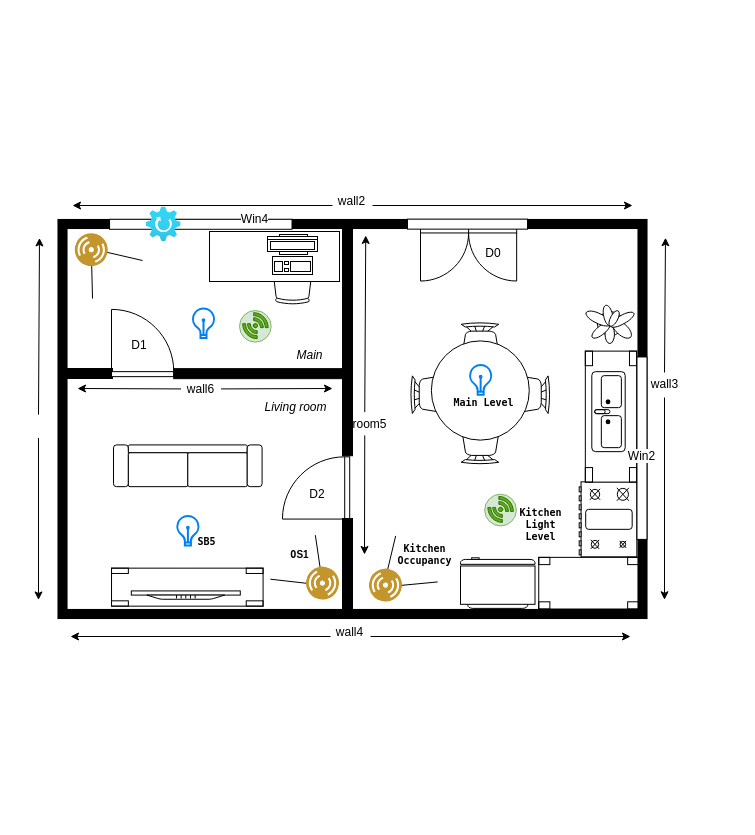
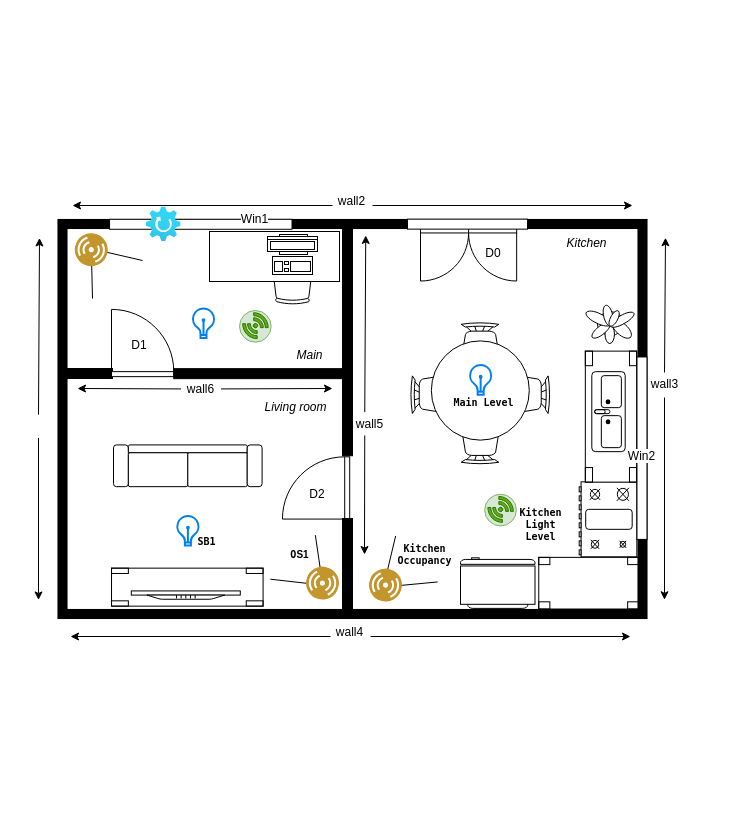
- <mxCell id="70" value="&lt;span style=&quot;background-color: rgb(255, 255, 255);&quot;&gt;Win4&lt;/span&gt;" style="text;html=1;strokeColor=none;fillColor=none;align=center;verticalAlign=middle;whiteSpace=wrap;rounded=0;fontSize=12;" parent="1" vertex="1"><mxGeometry x="230.74" y="206.4" width="47.26" height="25.05" as="geometry" /></mxCell>
+ <mxCell id="70" value="&lt;span style=&quot;background-color: rgb(255, 255, 255);&quot;&gt;Win1&lt;/span&gt;" style="text;html=1;strokeColor=none;fillColor=none;align=center;verticalAlign=middle;whiteSpace=wrap;rounded=0;fontSize=12;" parent="1" vertex="1"><mxGeometry x="230.74" y="206.4" width="47.26" height="25.05" as="geometry" /></mxCell>
+ <mxCell id="15" value="&lt;i&gt;Kitchen&lt;/i&gt;" style="text;html=1;strokeColor=none;fillColor=none;align=center;verticalAlign=middle;whiteSpace=wrap;rounded=0;fontSize=12;" parent="1" vertex="1"><mxGeometry x="540" y="230.555" width="93" height="25.051" as="geometry" /></mxCell>
- <mxCell id="88" value="room5" style="text;html=1;strokeColor=none;fillColor=none;align=center;verticalAlign=middle;whiteSpace=wrap;rounded=0;fontSize=12;" vertex="1" parent="87"><mxGeometry x="6" y="176.13" width="35" height="25.05" as="geometry" /></mxCell>
+ <mxCell id="88" value="wall5" style="text;html=1;strokeColor=none;fillColor=none;align=center;verticalAlign=middle;whiteSpace=wrap;rounded=0;fontSize=12;" vertex="1" parent="87"><mxGeometry x="6" y="176.13" width="35" height="25.05" as="geometry" /></mxCell>
- <mxCell id="38" value="&lt;pre style=&quot;font-size: 10px;&quot;&gt;&lt;b&gt;SB5&lt;/b&gt;&lt;/pre&gt;" style="text;html=1;strokeColor=none;fillColor=none;align=center;verticalAlign=middle;whiteSpace=wrap;rounded=0;" parent="36" vertex="1"><mxGeometry x="17" y="12.2" width="27" height="26.6" as="geometry" /></mxCell>
+ <mxCell id="38" value="&lt;pre style=&quot;font-size: 10px;&quot;&gt;&lt;b&gt;SB1&lt;/b&gt;&lt;/pre&gt;" style="text;html=1;strokeColor=none;fillColor=none;align=center;verticalAlign=middle;whiteSpace=wrap;rounded=0;" parent="36" vertex="1"><mxGeometry x="17" y="12.2" width="27" height="26.6" as="geometry" /></mxCell>
